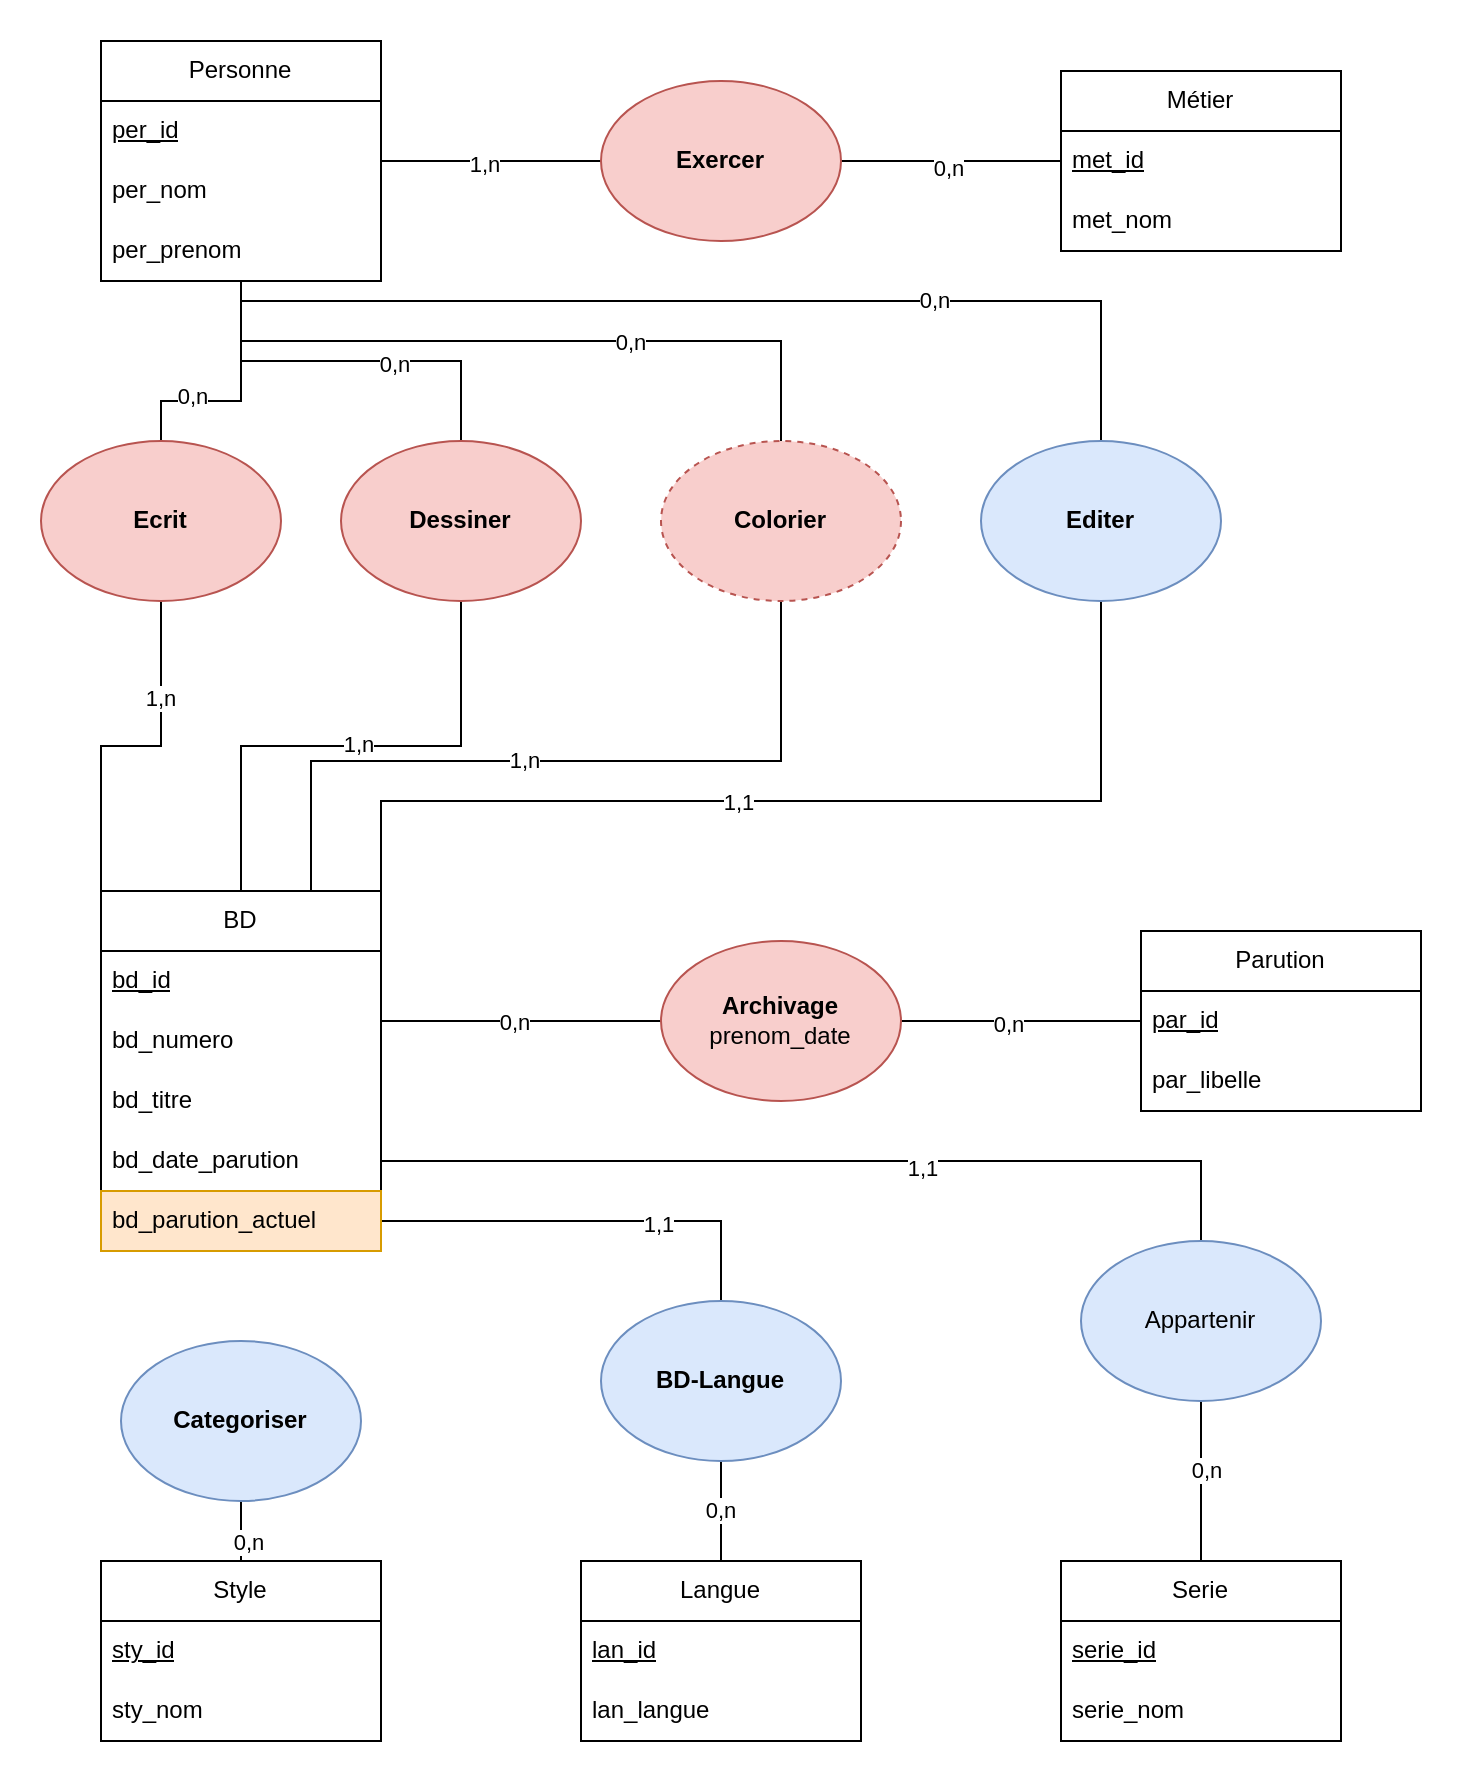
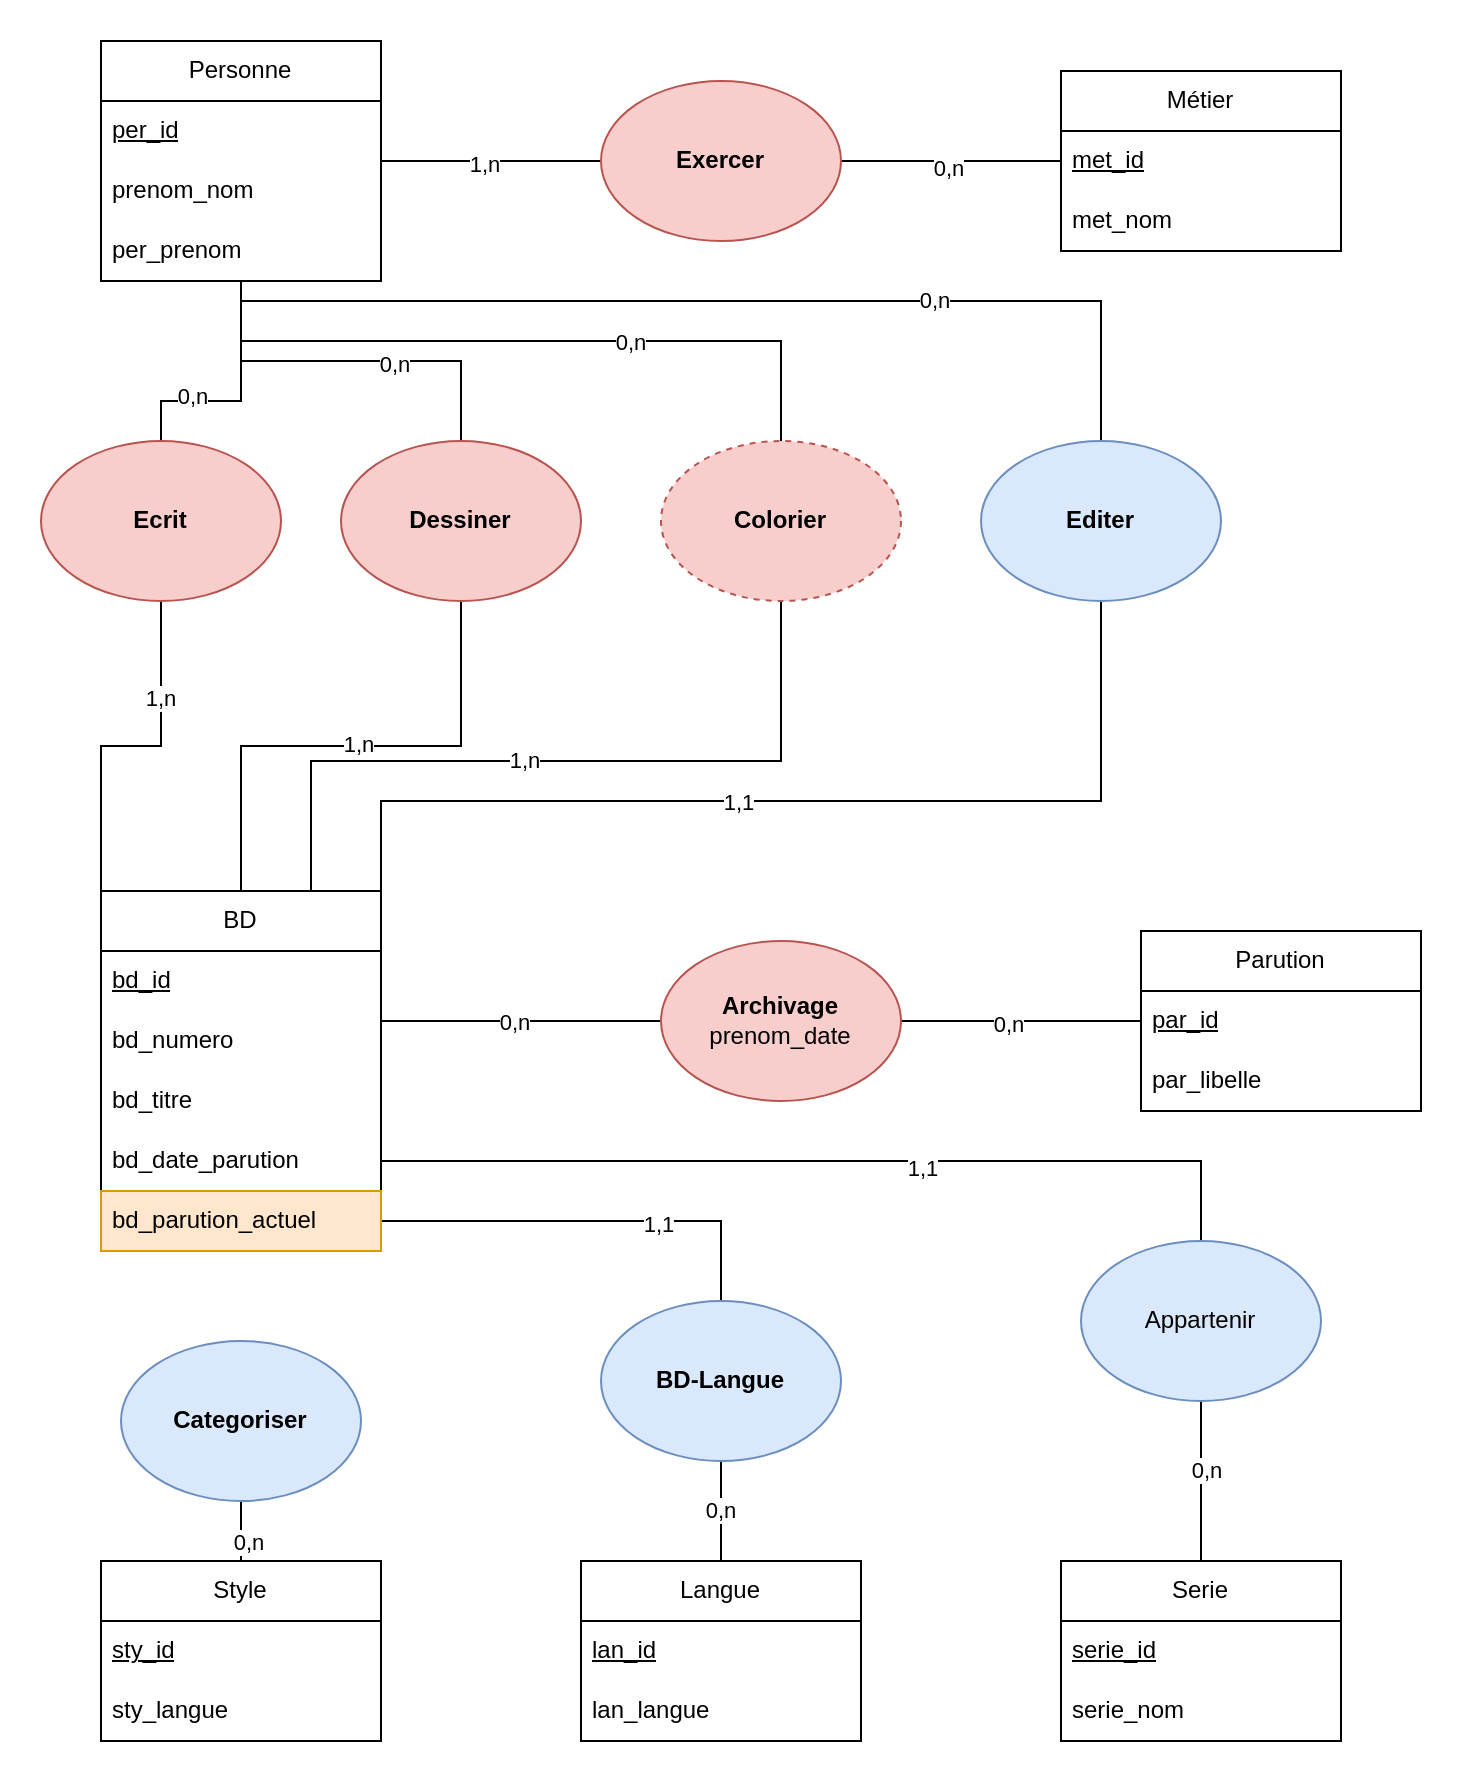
- <mxCell id="6" value="per_nom" style="text;strokeColor=none;fillColor=none;align=left;verticalAlign=middle;spacingLeft=4;spacingRight=4;overflow=hidden;points=[[0,0.5],[1,0.5]];portConstraint=eastwest;rotatable=0;whiteSpace=wrap;html=1;" vertex="1" parent="4"><mxGeometry y="60" width="140" height="30" as="geometry" /></mxCell>
+ <mxCell id="6" value="prenom_nom" style="text;strokeColor=none;fillColor=none;align=left;verticalAlign=middle;spacingLeft=4;spacingRight=4;overflow=hidden;points=[[0,0.5],[1,0.5]];portConstraint=eastwest;rotatable=0;whiteSpace=wrap;html=1;" vertex="1" parent="4"><mxGeometry y="60" width="140" height="30" as="geometry" /></mxCell>
- <mxCell id="53" value="sty_nom" style="text;strokeColor=none;fillColor=none;align=left;verticalAlign=middle;spacingLeft=4;spacingRight=4;overflow=hidden;points=[[0,0.5],[1,0.5]];portConstraint=eastwest;rotatable=0;whiteSpace=wrap;html=1;" vertex="1" parent="51"><mxGeometry y="60" width="140" height="30" as="geometry" /></mxCell>
+ <mxCell id="53" value="sty_langue" style="text;strokeColor=none;fillColor=none;align=left;verticalAlign=middle;spacingLeft=4;spacingRight=4;overflow=hidden;points=[[0,0.5],[1,0.5]];portConstraint=eastwest;rotatable=0;whiteSpace=wrap;html=1;" vertex="1" parent="51"><mxGeometry y="60" width="140" height="30" as="geometry" /></mxCell>
